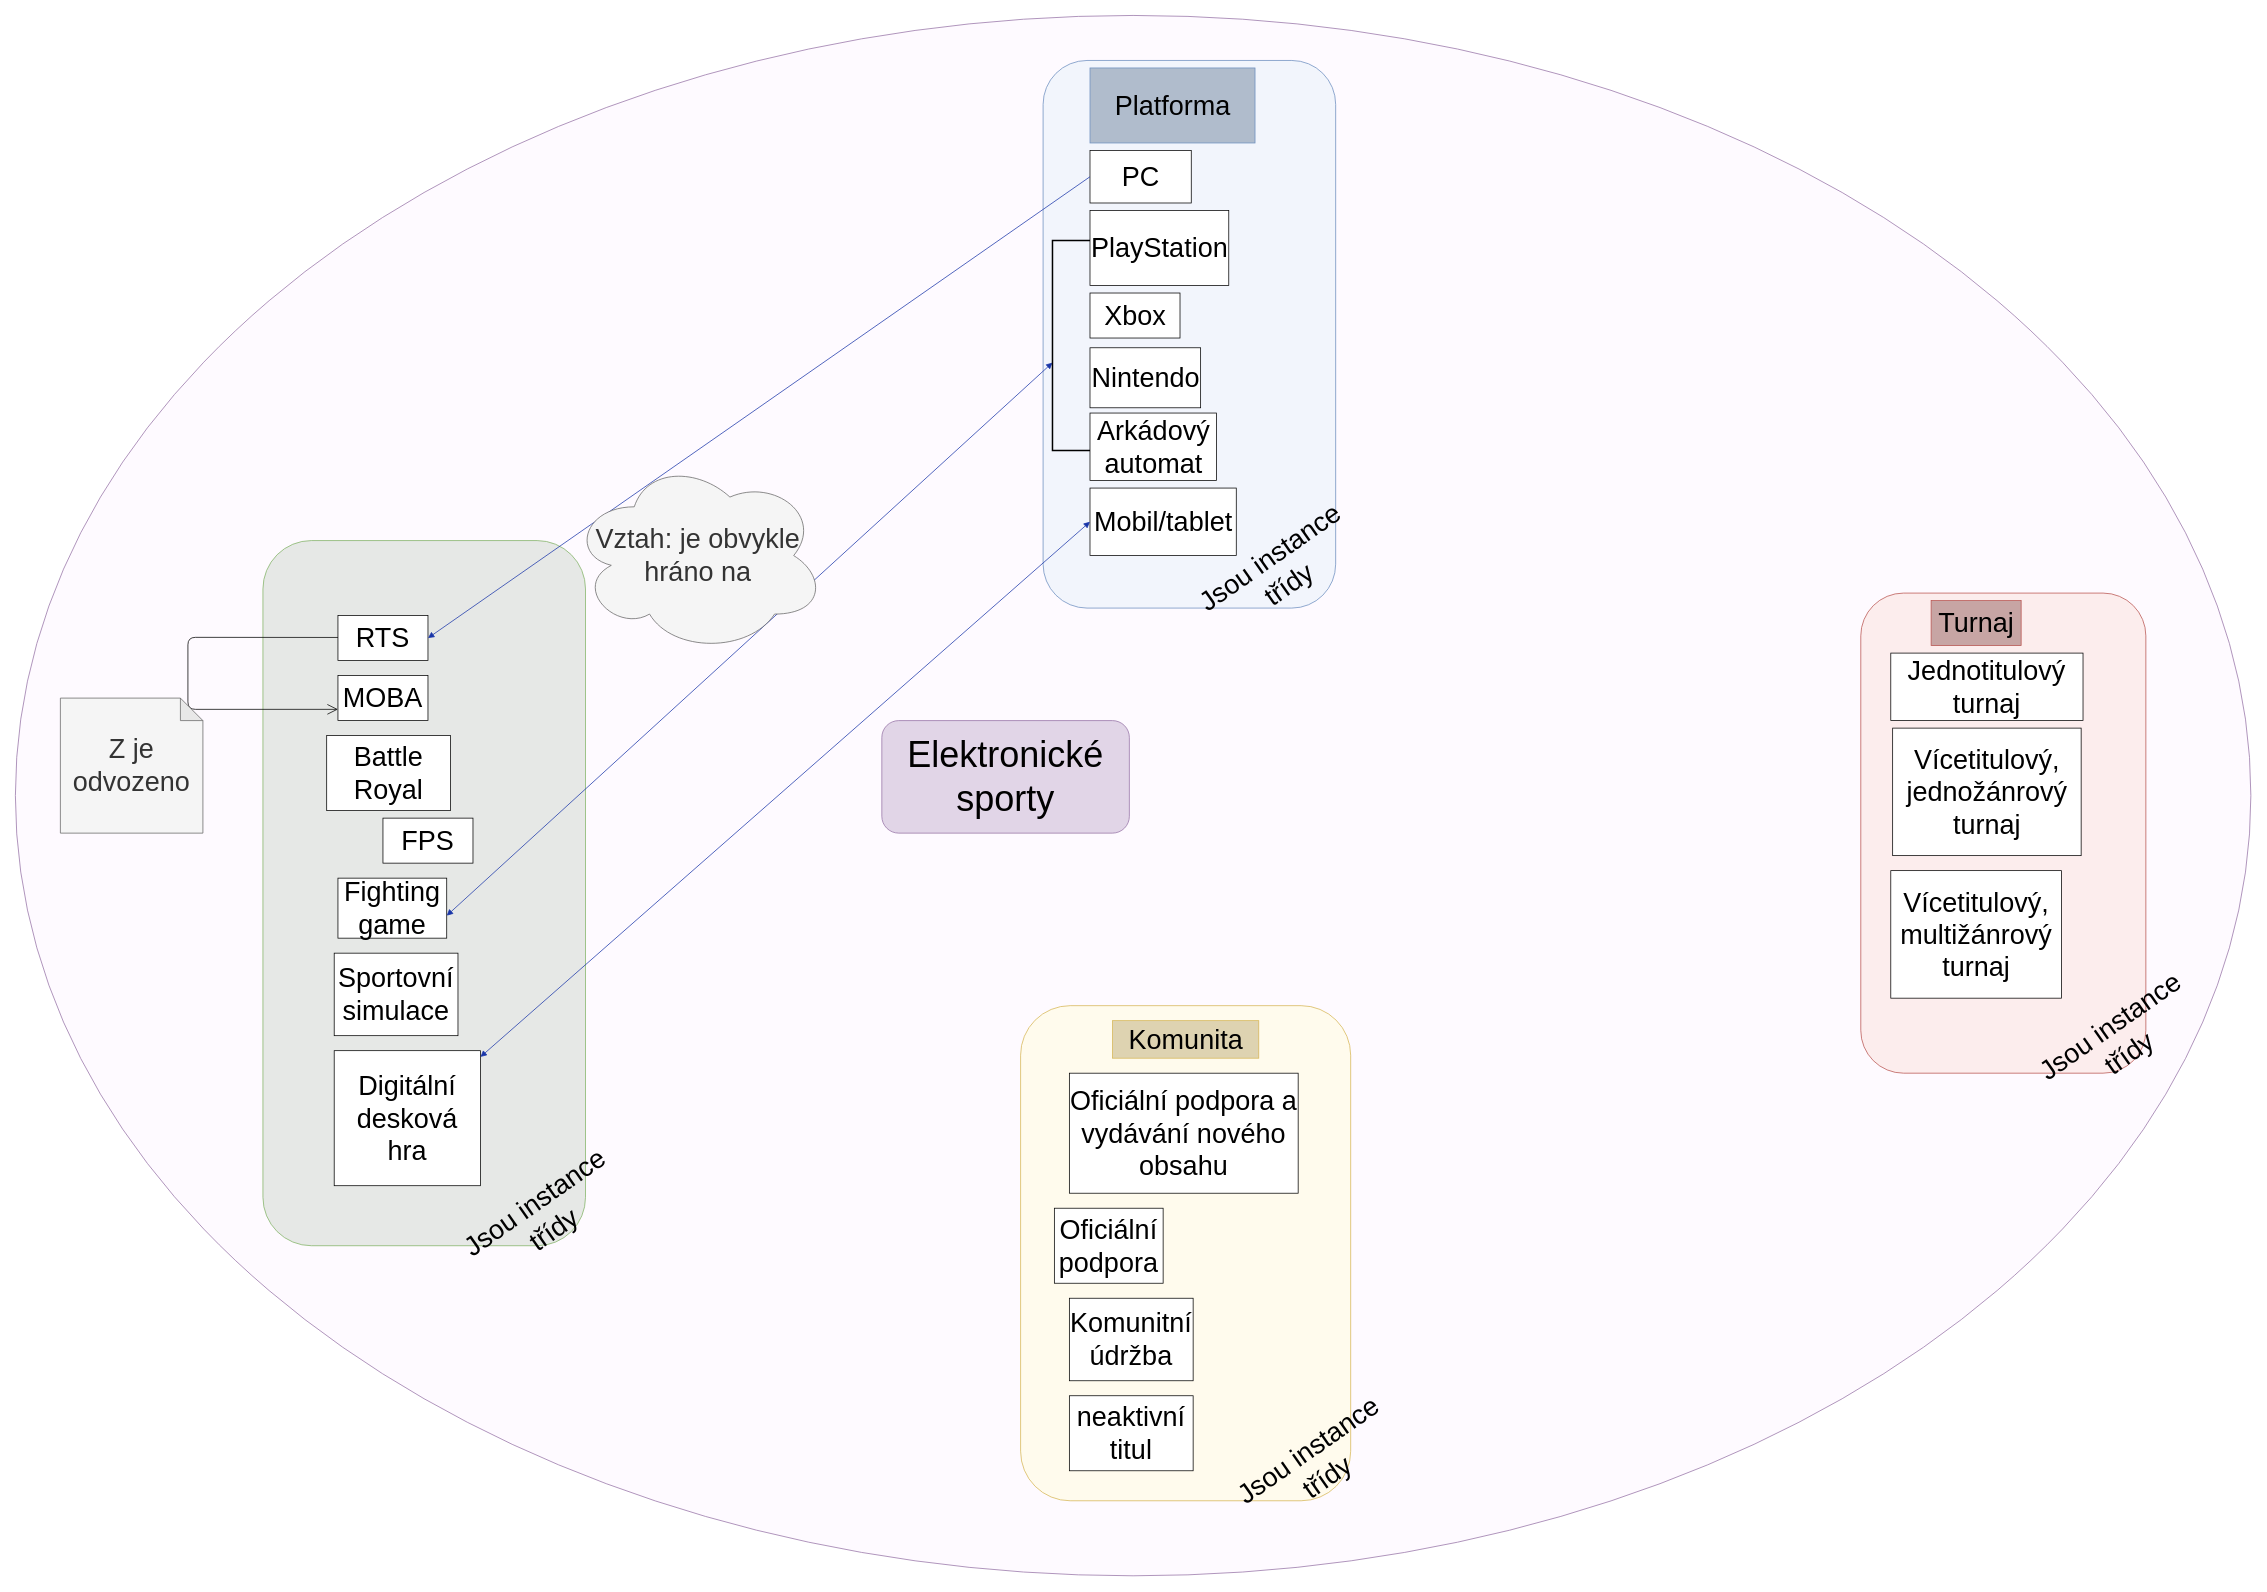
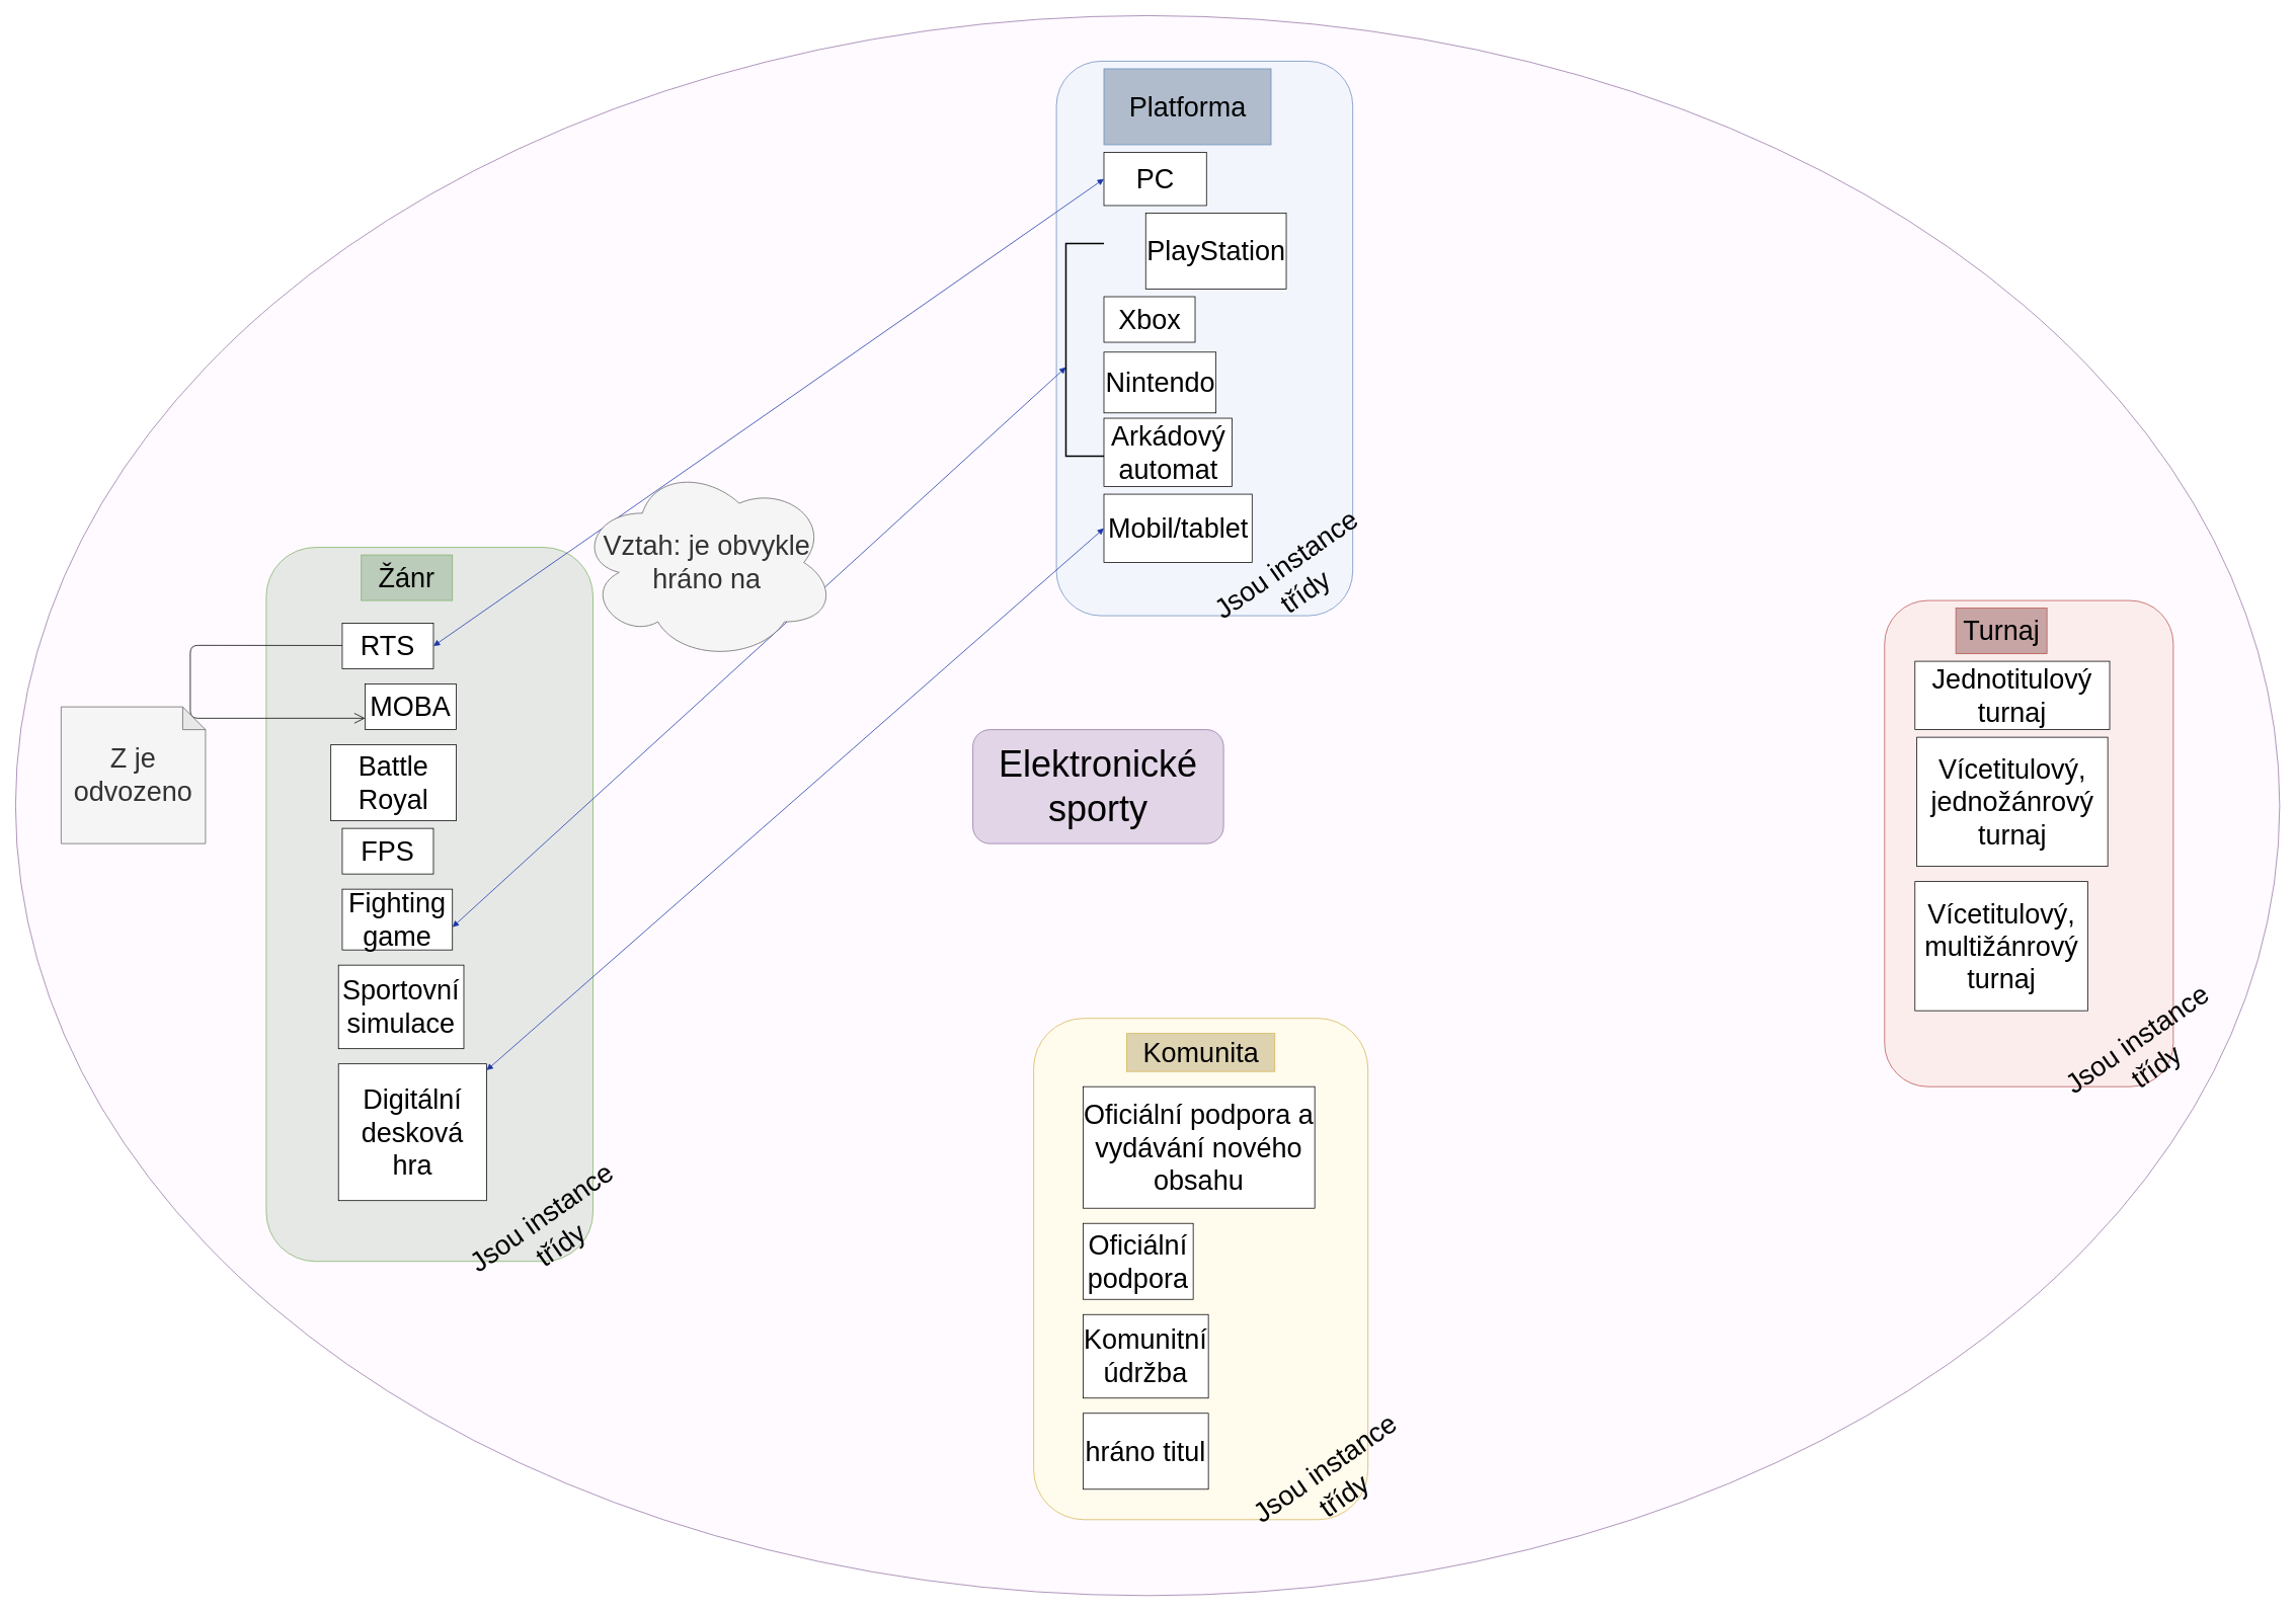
- <mxCell id="32" value="" style="endArrow=none;startArrow=block;endFill=1;startFill=1;html=1;fontSize=36;entryX=0;entryY=0.5;entryDx=0;entryDy=0;exitX=1;exitY=0.5;exitDx=0;exitDy=0;fillColor=#dae8fc;strokeColor=#1835A8;" edge="1" parent="1" source="18" target="12"><mxGeometry width="160" relative="1" as="geometry"><mxPoint x="580" y="840" as="sourcePoint" /><mxPoint x="740" y="840" as="targetPoint" /></mxGeometry></mxCell>
+ <mxCell id="32" value="" style="endArrow=block;startArrow=block;endFill=1;startFill=1;html=1;fontSize=36;entryX=0;entryY=0.5;entryDx=0;entryDy=0;exitX=1;exitY=0.5;exitDx=0;exitDy=0;fillColor=#dae8fc;strokeColor=#1835A8;" edge="1" parent="1" source="18" target="12"><mxGeometry width="160" relative="1" as="geometry"><mxPoint x="580" y="840" as="sourcePoint" /><mxPoint x="740" y="840" as="targetPoint" /></mxGeometry></mxCell>
- <mxCell id="13" value="&lt;div style=&quot;font-size: 36px;&quot;&gt;PlayStation&lt;/div&gt;" style="rounded=0;whiteSpace=wrap;html=1;fillColor=#ffffff;gradientColor=none;fontSize=36;" vertex="1" parent="1"><mxGeometry x="1452.5" y="280" width="185" height="100" as="geometry" /></mxCell>
+ <mxCell id="13" value="&lt;div style=&quot;font-size: 36px;&quot;&gt;PlayStation&lt;/div&gt;" style="rounded=0;whiteSpace=wrap;html=1;fillColor=#ffffff;gradientColor=none;fontSize=36;" vertex="1" parent="1"><mxGeometry x="1507.5" y="280" width="185" height="100" as="geometry" /></mxCell>
+ <mxCell id="8" value="&lt;div style=&quot;font-size: 36px;&quot;&gt;Žánr&lt;/div&gt;" style="rounded=0;whiteSpace=wrap;html=1;fillColor=#BBCCBA;fontSize=36;strokeColor=#82b366;" vertex="1" parent="1"><mxGeometry x="475" y="730" width="120" height="60" as="geometry" /></mxCell>
- <mxCell id="19" value="MOBA" style="rounded=0;whiteSpace=wrap;html=1;fillColor=#ffffff;gradientColor=none;fontSize=36;" vertex="1" parent="1"><mxGeometry x="450" y="900" width="120" height="60" as="geometry" /></mxCell>
+ <mxCell id="19" value="MOBA" style="rounded=0;whiteSpace=wrap;html=1;fillColor=#ffffff;gradientColor=none;fontSize=36;" vertex="1" parent="1"><mxGeometry x="480" y="900" width="120" height="60" as="geometry" /></mxCell>
- <mxCell id="7" value="Elektronické sporty" style="rounded=1;whiteSpace=wrap;html=1;fillColor=#e1d5e7;strokeColor=#9673a6;fontSize=48;" vertex="1" parent="1"><mxGeometry x="1175" y="960" width="330" height="150" as="geometry" /></mxCell>
+ <mxCell id="7" value="Elektronické sporty" style="rounded=1;whiteSpace=wrap;html=1;fillColor=#e1d5e7;strokeColor=#9673a6;fontSize=48;" vertex="1" parent="1"><mxGeometry x="1280" y="960" width="330" height="150" as="geometry" /></mxCell>
- <mxCell id="21" value="FPS" style="rounded=0;whiteSpace=wrap;html=1;fillColor=#ffffff;gradientColor=none;fontSize=36;" vertex="1" parent="1"><mxGeometry x="510" y="1090" width="120" height="60" as="geometry" /></mxCell>
+ <mxCell id="21" value="FPS" style="rounded=0;whiteSpace=wrap;html=1;fillColor=#ffffff;gradientColor=none;fontSize=36;" vertex="1" parent="1"><mxGeometry x="450" y="1090" width="120" height="60" as="geometry" /></mxCell>
- <mxCell id="26" value="Oficiální podpora" style="rounded=0;whiteSpace=wrap;html=1;shadow=0;fillColor=#ffffff;gradientColor=none;fontSize=36;" vertex="1" parent="1"><mxGeometry x="1405" y="1610" width="145" height="100" as="geometry" /></mxCell>
+ <mxCell id="26" value="Oficiální podpora" style="rounded=0;whiteSpace=wrap;html=1;shadow=0;fillColor=#ffffff;gradientColor=none;fontSize=36;" vertex="1" parent="1"><mxGeometry x="1425" y="1610" width="145" height="100" as="geometry" /></mxCell>
- <mxCell id="28" value="neaktivní titul" style="rounded=0;whiteSpace=wrap;html=1;shadow=0;fillColor=#ffffff;gradientColor=none;fontSize=36;" vertex="1" parent="1"><mxGeometry x="1425" y="1860" width="165" height="100" as="geometry" /></mxCell>
+ <mxCell id="28" value="hráno titul" style="rounded=0;whiteSpace=wrap;html=1;shadow=0;fillColor=#ffffff;gradientColor=none;fontSize=36;" vertex="1" parent="1"><mxGeometry x="1425" y="1860" width="165" height="100" as="geometry" /></mxCell>
